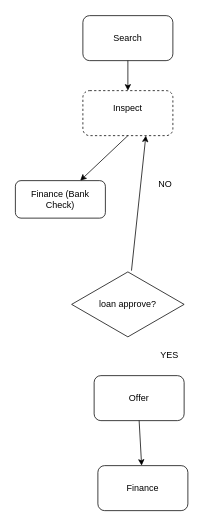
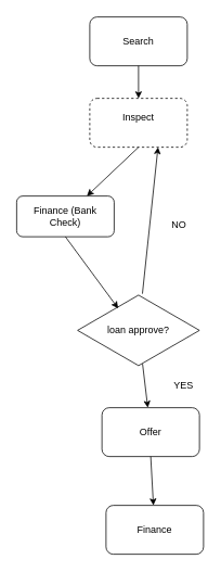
- <mxCell id="14" value="NO" style="text;html=1;align=center;verticalAlign=middle;whiteSpace=wrap;rounded=0;" vertex="1" parent="1"><mxGeometry x="190" y="230" width="60" height="30" as="geometry" /></mxCell>
+ <mxCell id="14" value="NO" style="text;html=1;align=center;verticalAlign=middle;whiteSpace=wrap;rounded=0;" vertex="1" parent="1"><mxGeometry x="190" y="260" width="60" height="30" as="geometry" /></mxCell>
+ <mxCell id="10" value="" style="endArrow=classic;html=1;rounded=0;exitX=0.5;exitY=1;exitDx=0;exitDy=0;entryX=0.333;entryY=0.2;entryDx=0;entryDy=0;entryPerimeter=0;" edge="1" parent="1" source="5" target="7"><mxGeometry width="50" height="50" relative="1" as="geometry"><mxPoint x="370" y="140" as="sourcePoint" /><mxPoint x="420" y="90" as="targetPoint" /></mxGeometry></mxCell>
+ <mxCell id="12" value="" style="endArrow=classic;html=1;rounded=0;exitX=0.533;exitY=0.956;exitDx=0;exitDy=0;exitPerimeter=0;" edge="1" parent="1" source="7" target="4"><mxGeometry width="50" height="50" relative="1" as="geometry"><mxPoint x="260" y="380" as="sourcePoint" /><mxPoint x="310" y="330" as="targetPoint" /></mxGeometry></mxCell>
